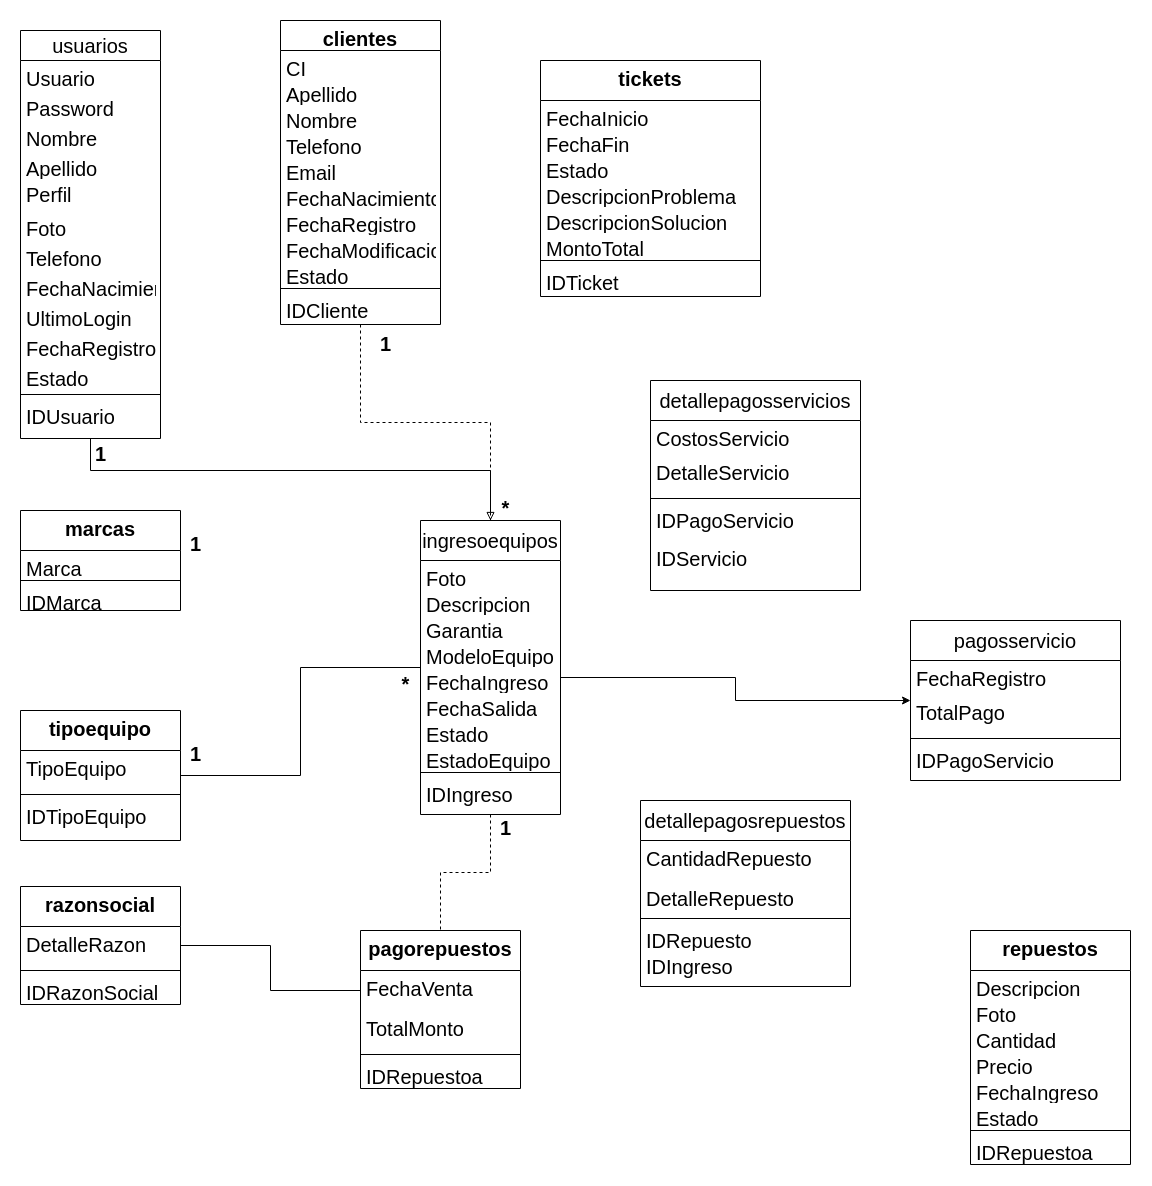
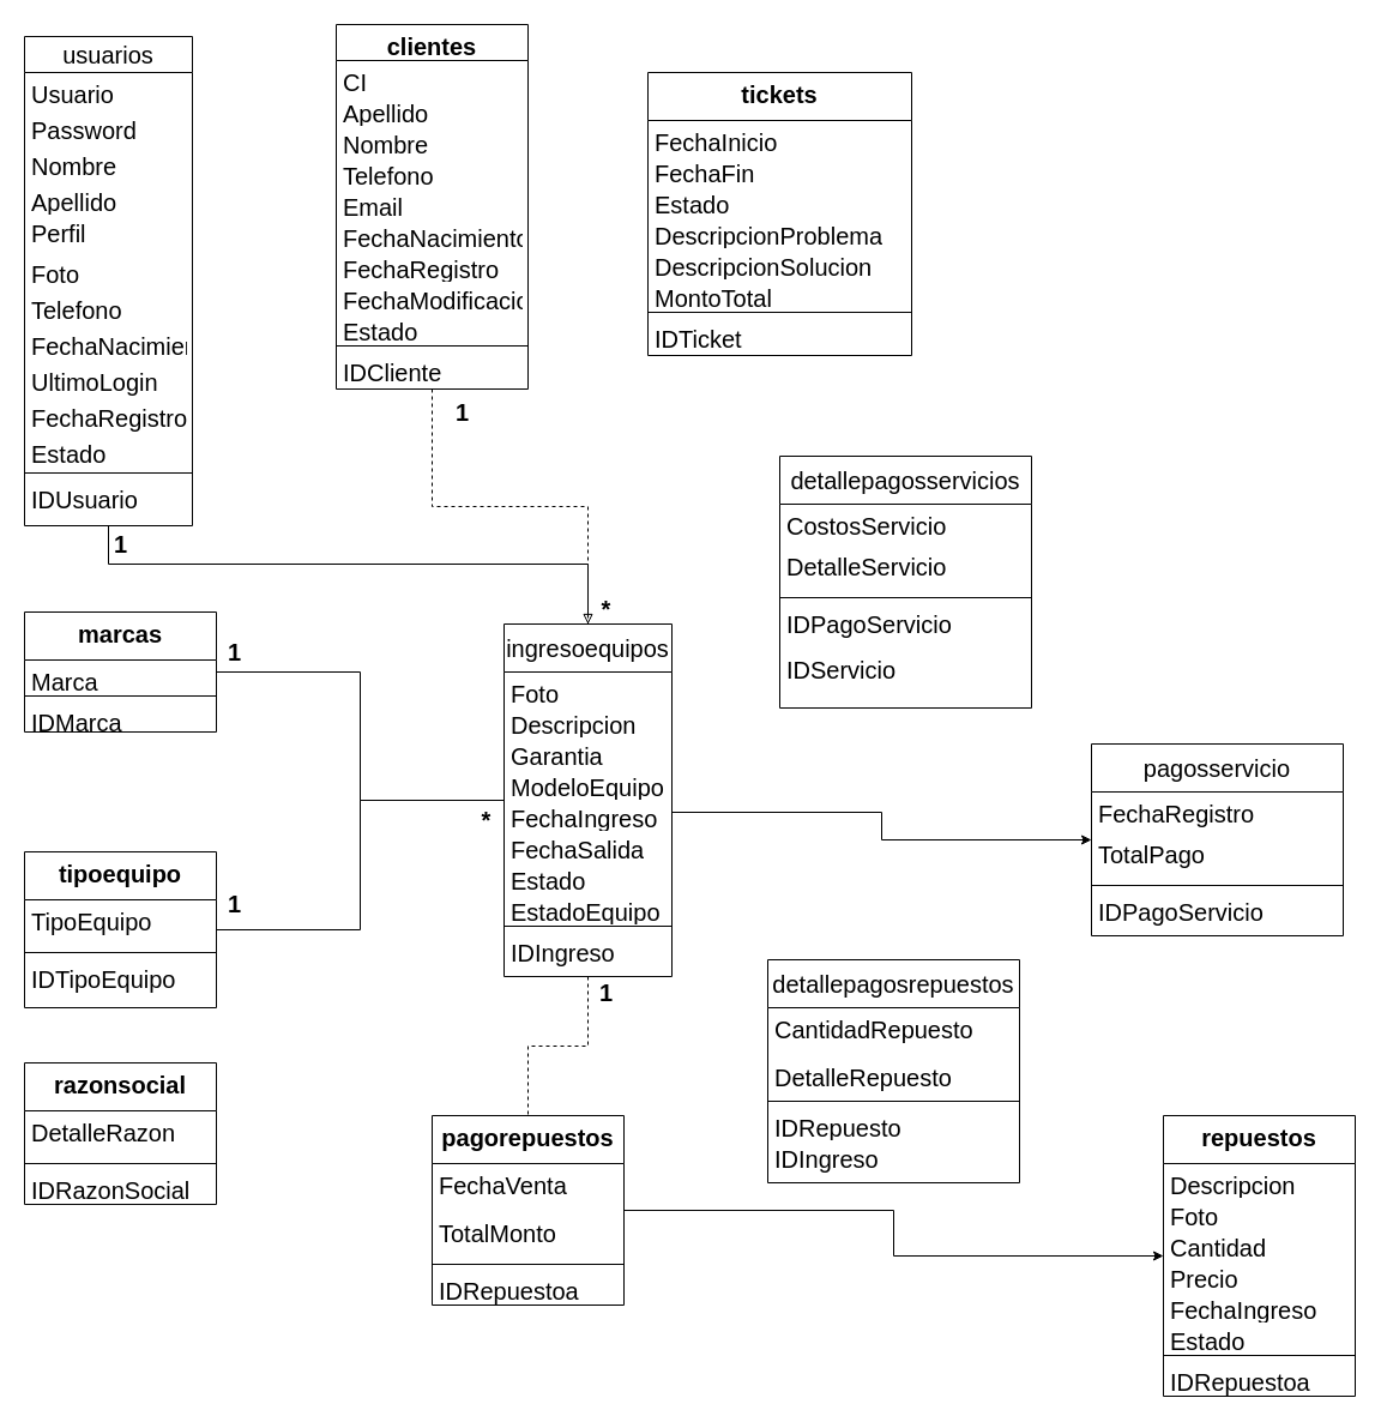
+ <mxCell id="51" style="edgeStyle=orthogonalEdgeStyle;rounded=0;orthogonalLoop=1;jettySize=auto;html=1;endArrow=none;endFill=0;" edge="1" parent="1" source="52" target="18"><mxGeometry relative="1" as="geometry" /></mxCell>
- <mxCell id="80" style="edgeStyle=orthogonalEdgeStyle;rounded=0;orthogonalLoop=1;jettySize=auto;html=1;endArrow=none;endFill=0;" edge="1" parent="1" source="72" target="76"><mxGeometry relative="1" as="geometry" /></mxCell>
+ <mxCell id="70" style="edgeStyle=orthogonalEdgeStyle;rounded=0;orthogonalLoop=1;jettySize=auto;html=1;" edge="1" parent="1" source="71" target="42"><mxGeometry relative="1" as="geometry" /></mxCell>
